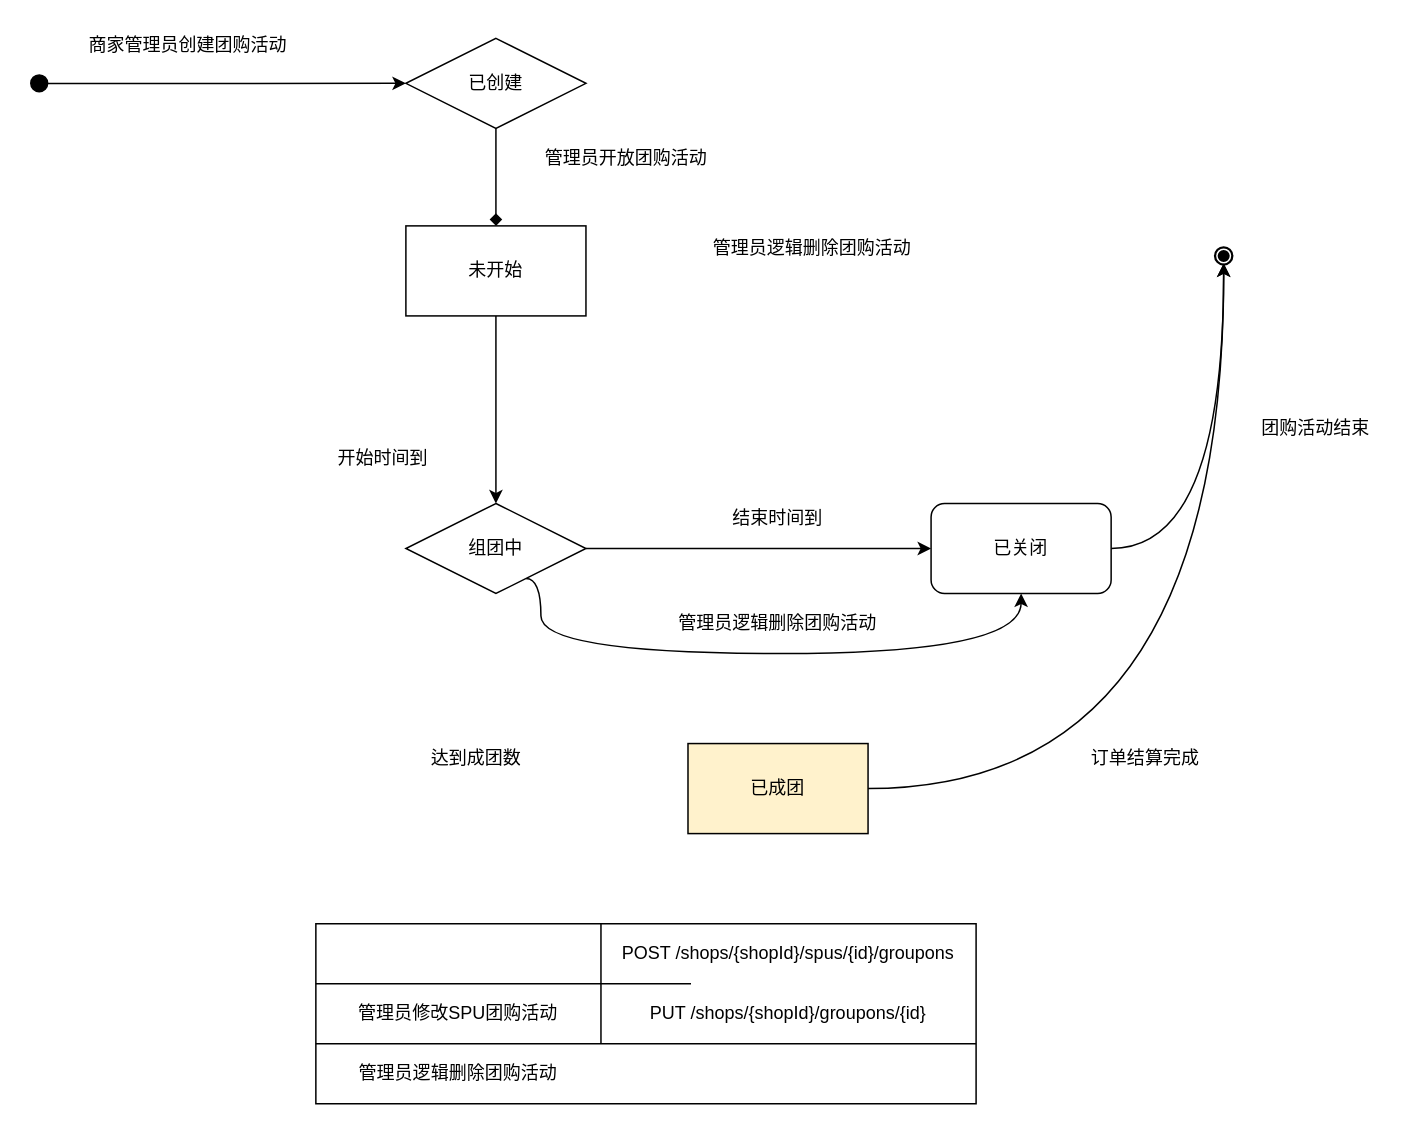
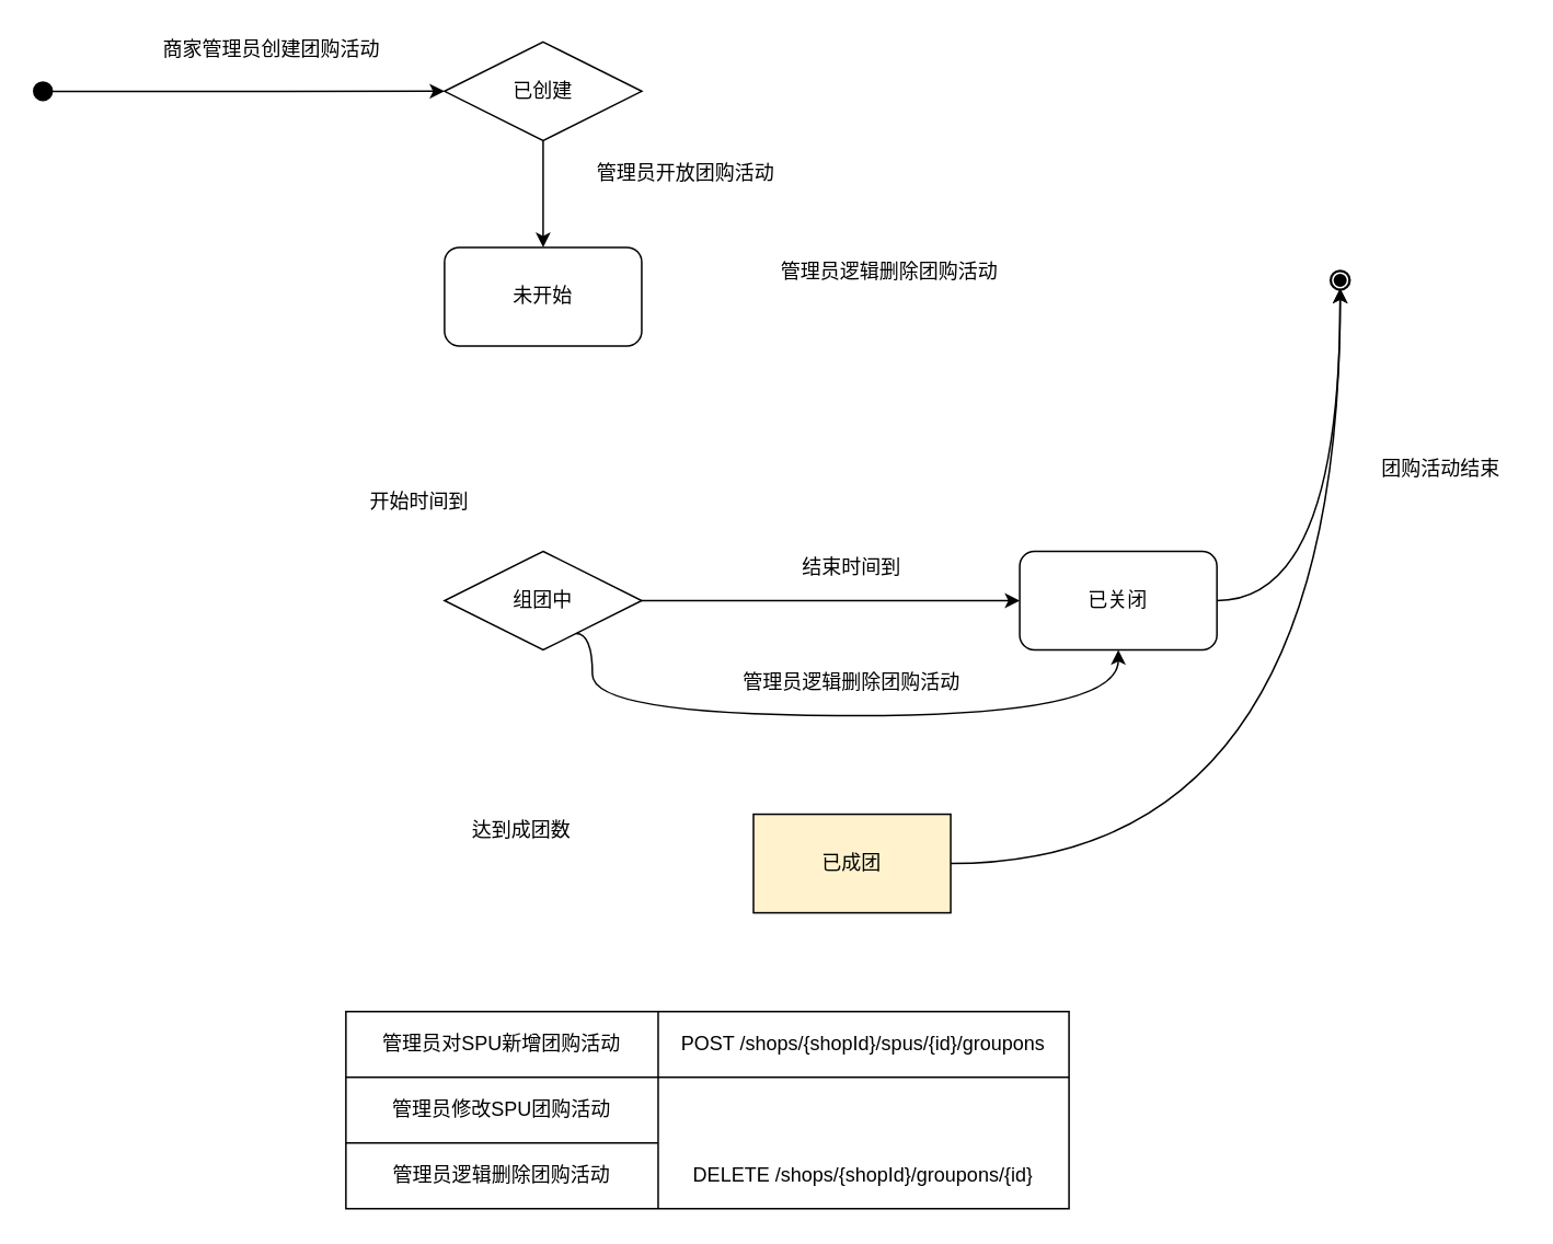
- <mxCell id="9" value="商家管理员创建团购活动" style="text;html=1;strokeColor=none;fillColor=none;align=center;verticalAlign=middle;whiteSpace=wrap;rounded=0;shadow=0;" parent="1" vertex="1"><mxGeometry x="50" y="20" width="150" height="20" as="geometry" /></mxCell>
+ <mxCell id="9" value="商家管理员创建团购活动" style="text;html=1;strokeColor=none;fillColor=none;align=center;verticalAlign=middle;whiteSpace=wrap;rounded=0;shadow=0;" parent="1" vertex="1"><mxGeometry x="90" y="20" width="150" height="20" as="geometry" /></mxCell>
- <mxCell id="18" style="edgeStyle=orthogonalEdgeStyle;rounded=0;orthogonalLoop=1;jettySize=auto;html=1;endArrow=diamond;" parent="1" source="19" target="6" edge="1"><mxGeometry relative="1" as="geometry" /></mxCell>
+ <mxCell id="18" style="edgeStyle=orthogonalEdgeStyle;rounded=0;orthogonalLoop=1;jettySize=auto;html=1;" parent="1" source="19" target="6" edge="1"><mxGeometry relative="1" as="geometry" /></mxCell>
- <mxCell id="6" value="未开始" style="rounded=0;whiteSpace=wrap;html=1;shadow=0;fillColor=#FFFFFF;" parent="1" vertex="1"><mxGeometry x="270" y="150" width="120" height="60" as="geometry" /></mxCell>
+ <mxCell id="6" value="未开始" style="whiteSpace=wrap;html=1;shadow=0;fillColor=#FFFFFF;rounded=1;" parent="1" vertex="1"><mxGeometry x="270" y="150" width="120" height="60" as="geometry" /></mxCell>
- <mxCell id="5" style="edgeStyle=orthogonalEdgeStyle;rounded=0;orthogonalLoop=1;jettySize=auto;html=1;" parent="1" source="6" target="12" edge="1"><mxGeometry relative="1" as="geometry" /></mxCell>
- <mxCell id="24" value="订单结算完成" style="text;html=1;strokeColor=none;fillColor=none;align=center;verticalAlign=middle;whiteSpace=wrap;rounded=0;shadow=0;" parent="1" vertex="1"><mxGeometry x="720" y="495" width="86" height="20" as="geometry" /></mxCell>
+ <mxCell id="27" value="管理员对SPU新增团购活动" style="shape=partialRectangle;html=1;whiteSpace=wrap;connectable=0;overflow=hidden;fillColor=none;top=0;left=0;bottom=0;right=0;" vertex="1" parent="26"><mxGeometry width="190" height="40" as="geometry" /></mxCell>
- <mxCell id="31" value="PUT /shops/{shopId}/groupons/{id}" style="shape=partialRectangle;html=1;whiteSpace=wrap;connectable=0;overflow=hidden;fillColor=none;top=0;left=0;bottom=0;right=0;" vertex="1" parent="29"><mxGeometry x="190" width="250" height="40" as="geometry" /></mxCell>
+ <mxCell id="34" value="DELETE /shops/{shopId}/groupons/{id}" style="shape=partialRectangle;html=1;whiteSpace=wrap;connectable=0;overflow=hidden;fillColor=none;top=0;left=0;bottom=0;right=0;" vertex="1" parent="32"><mxGeometry x="190" width="250" height="40" as="geometry" /></mxCell>
